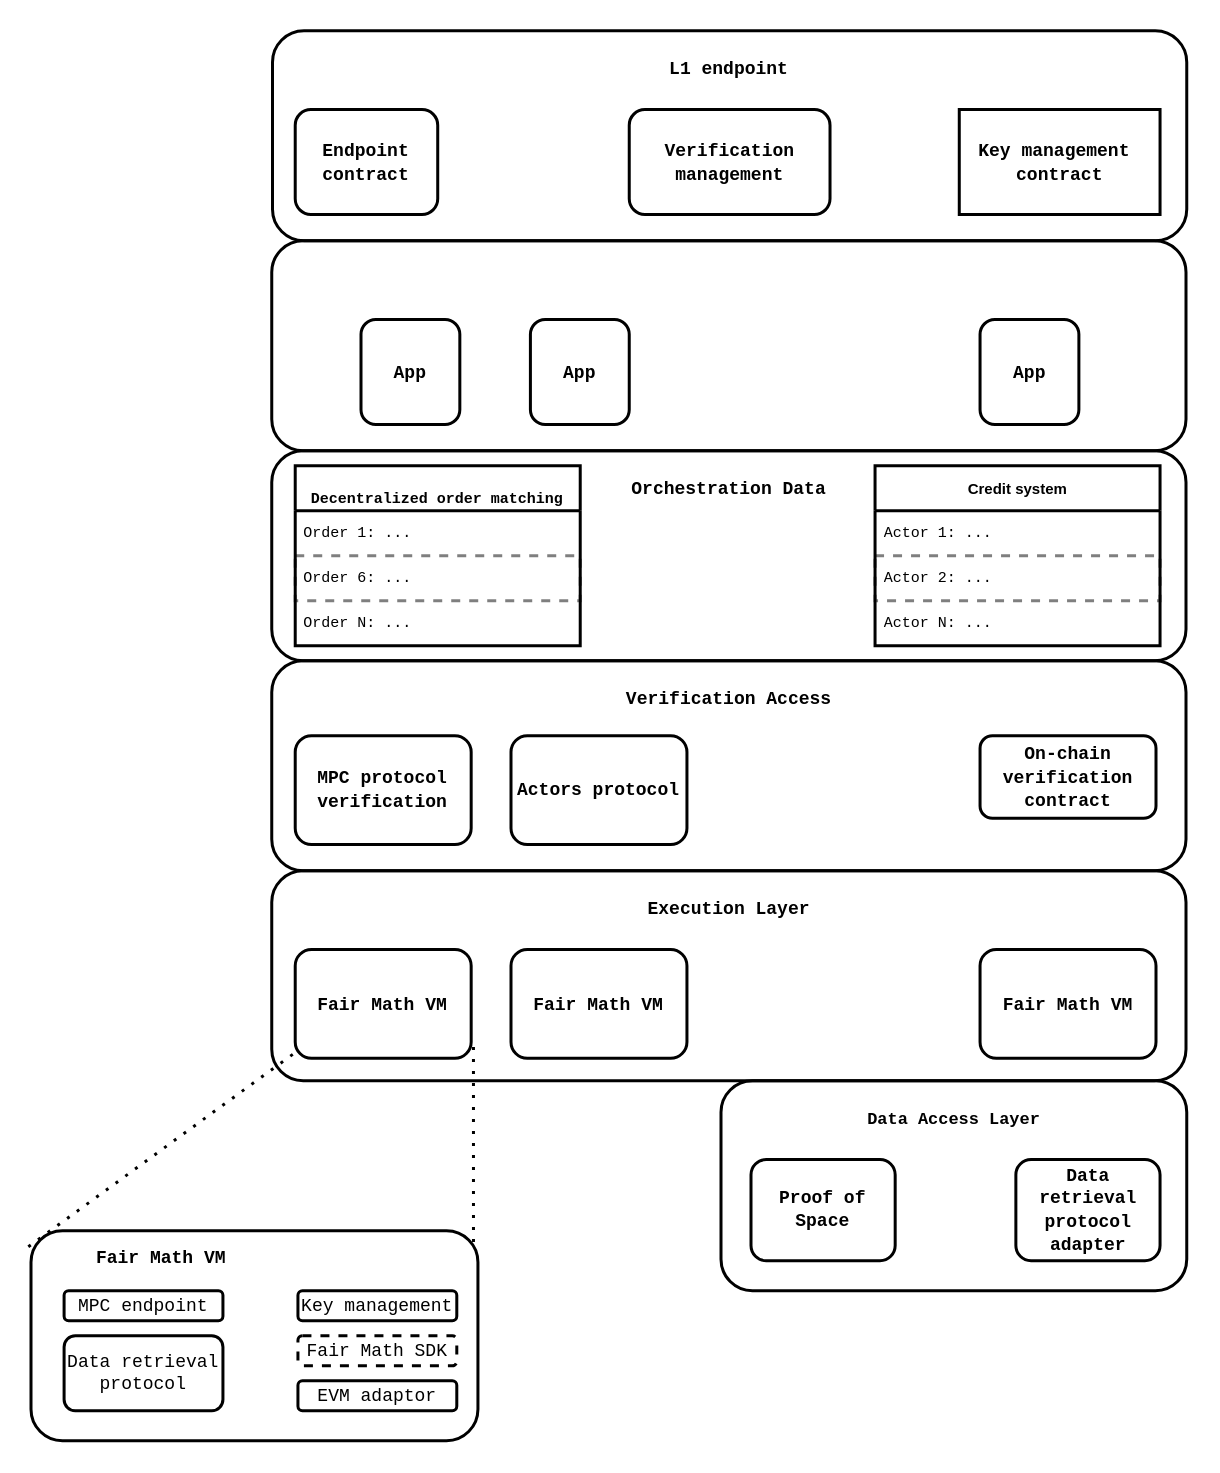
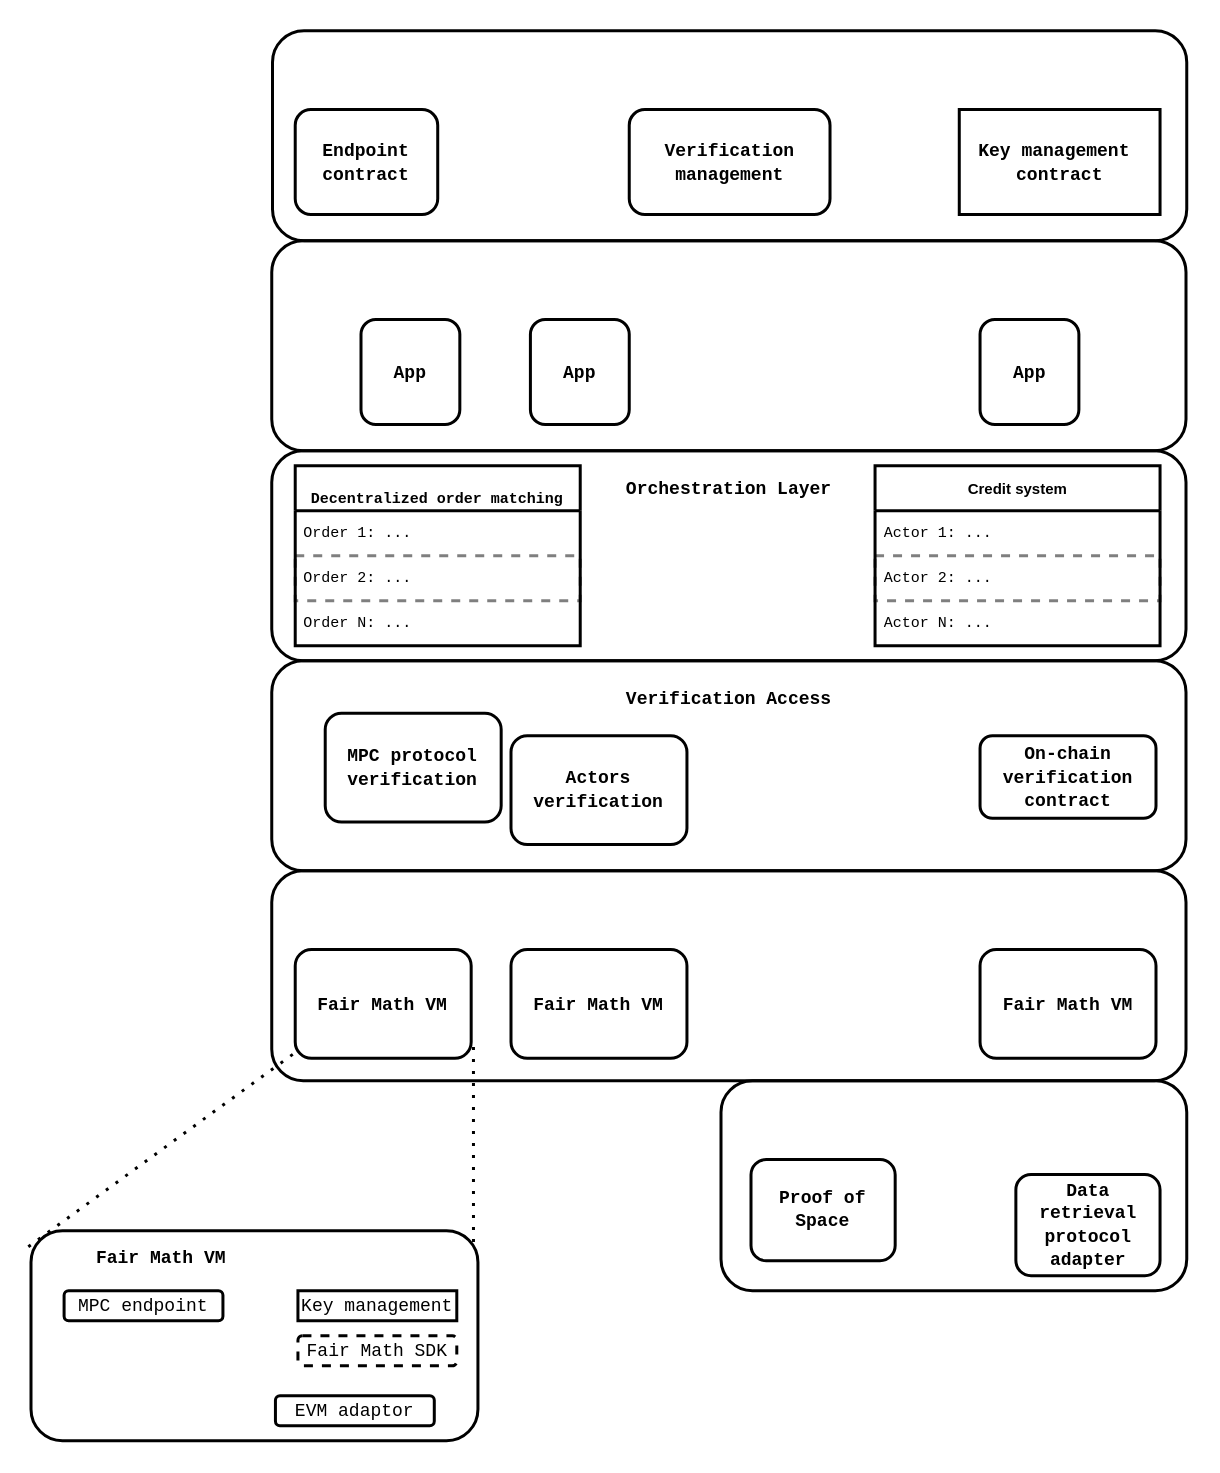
- <mxCell id="30" value="L1 endpoint" style="text;html=1;align=center;verticalAlign=middle;whiteSpace=wrap;rounded=0;fontFamily=Courier New;fontStyle=1;container=0;strokeWidth=2;" vertex="1" parent="1"><mxGeometry x="399.267" y="20" width="172.966" height="52.5" as="geometry" /></mxCell>
- <mxCell id="10" value="Orchestration Data" style="text;html=1;align=center;verticalAlign=middle;whiteSpace=wrap;rounded=0;fontFamily=Courier New;fontStyle=1;container=0;strokeWidth=2;" vertex="1" parent="1"><mxGeometry x="355.937" y="300" width="258.626" height="52.5" as="geometry" /></mxCell>
+ <mxCell id="10" value="Orchestration Layer" style="text;html=1;align=center;verticalAlign=middle;whiteSpace=wrap;rounded=0;fontFamily=Courier New;fontStyle=1;container=0;strokeWidth=2;" vertex="1" parent="1"><mxGeometry x="355.937" y="300" width="258.626" height="52.5" as="geometry" /></mxCell>
- <mxCell id="5" value="Order 6: ..." style="text;strokeColor=default;fillColor=none;align=left;verticalAlign=middle;spacingLeft=4;spacingRight=4;overflow=hidden;points=[[0,0.5],[1,0.5]];portConstraint=eastwest;rotatable=0;whiteSpace=wrap;html=1;fontSize=10;dashed=1;opacity=50;fontFamily=Courier New;strokeWidth=2;" vertex="1" parent="3"><mxGeometry y="60" width="190" height="30" as="geometry" /></mxCell>
+ <mxCell id="5" value="Order 2: ..." style="text;strokeColor=default;fillColor=none;align=left;verticalAlign=middle;spacingLeft=4;spacingRight=4;overflow=hidden;points=[[0,0.5],[1,0.5]];portConstraint=eastwest;rotatable=0;whiteSpace=wrap;html=1;fontSize=10;dashed=1;opacity=50;fontFamily=Courier New;strokeWidth=2;" vertex="1" parent="3"><mxGeometry y="60" width="190" height="30" as="geometry" /></mxCell>
- <mxCell id="21" value="&lt;font face=&quot;Courier New&quot;&gt;MPC protocol verification&lt;br&gt;&lt;/font&gt;" style="rounded=1;whiteSpace=wrap;html=1;fontStyle=1;fillColor=none;strokeWidth=2;" vertex="1" parent="1"><mxGeometry x="196.15" y="490" width="117.3" height="72.5" as="geometry" /></mxCell>
+ <mxCell id="21" value="&lt;font face=&quot;Courier New&quot;&gt;MPC protocol verification&lt;br&gt;&lt;/font&gt;" style="rounded=1;whiteSpace=wrap;html=1;fontStyle=1;fillColor=none;strokeWidth=2;" vertex="1" parent="1"><mxGeometry x="216.15" y="475" width="117.3" height="72.5" as="geometry" /></mxCell>
- <mxCell id="22" value="&lt;font face=&quot;Courier New&quot;&gt;Actors protocol&lt;br&gt;&lt;/font&gt;" style="rounded=1;whiteSpace=wrap;html=1;fontStyle=1;fillColor=none;strokeWidth=2;" vertex="1" parent="1"><mxGeometry x="340" y="490" width="117.3" height="72.5" as="geometry" /></mxCell>
+ <mxCell id="22" value="&lt;font face=&quot;Courier New&quot;&gt;Actors verification&lt;br&gt;&lt;/font&gt;" style="rounded=1;whiteSpace=wrap;html=1;fontStyle=1;fillColor=none;strokeWidth=2;" vertex="1" parent="1"><mxGeometry x="340" y="490" width="117.3" height="72.5" as="geometry" /></mxCell>
- <mxCell id="14" value="Execution Layer" style="text;html=1;align=center;verticalAlign=middle;whiteSpace=wrap;rounded=0;fontFamily=Courier New;fontStyle=1;container=0;strokeWidth=2;" vertex="1" parent="1"><mxGeometry x="355.937" y="580" width="258.626" height="52.5" as="geometry" /></mxCell>
- <mxCell id="34" value="&lt;span style=&quot;left: 221.149px; top: 553.992px; font-size: 11.297px; transform: scaleX(1.111);&quot; role=&quot;presentation&quot; dir=&quot;ltr&quot;&gt;Data Access Layer&lt;/span&gt;" style="text;html=1;align=center;verticalAlign=middle;whiteSpace=wrap;rounded=0;fontFamily=Courier New;fontStyle=1;container=0;strokeWidth=2;" vertex="1" parent="1"><mxGeometry x="505.937" y="720" width="258.626" height="52.5" as="geometry" /></mxCell>
- <mxCell id="36" value="&lt;font face=&quot;Courier New&quot;&gt;Data retrieval protocol adapter&lt;br&gt;&lt;/font&gt;" style="rounded=1;whiteSpace=wrap;html=1;fontStyle=1;fillColor=none;strokeWidth=2;" vertex="1" parent="1"><mxGeometry x="676.58" y="772.5" width="96.12" height="67.5" as="geometry" /></mxCell>
+ <mxCell id="36" value="&lt;font face=&quot;Courier New&quot;&gt;Data retrieval protocol adapter&lt;br&gt;&lt;/font&gt;" style="rounded=1;whiteSpace=wrap;html=1;fontStyle=1;fillColor=none;strokeWidth=2;" vertex="1" parent="1"><mxGeometry x="676.58" y="782.5" width="96.12" height="67.5" as="geometry" /></mxCell>
- <mxCell id="42" value="&lt;font face=&quot;Courier New&quot;&gt;Key management&lt;br&gt;&lt;/font&gt;" style="rounded=1;whiteSpace=wrap;html=1;container=0;fillColor=none;strokeWidth=2;" vertex="1" parent="1"><mxGeometry x="197.96" y="860" width="105.9" height="20" as="geometry" /></mxCell>
+ <mxCell id="42" value="&lt;font face=&quot;Courier New&quot;&gt;Key management&lt;br&gt;&lt;/font&gt;" style="whiteSpace=wrap;html=1;container=0;fillColor=none;strokeWidth=2;rounded=0;" vertex="1" parent="1"><mxGeometry x="197.96" y="860" width="105.9" height="20" as="geometry" /></mxCell>
- <mxCell id="40" value="Data retrieval protocol" style="rounded=1;whiteSpace=wrap;html=1;fontFamily=Courier New;container=0;fillColor=none;strokeWidth=2;" vertex="1" parent="1"><mxGeometry x="42.06" y="890" width="105.9" height="50" as="geometry" /></mxCell>
- <mxCell id="43" value="&lt;font face=&quot;Courier New&quot;&gt;EVM adaptor&lt;br&gt;&lt;/font&gt;" style="rounded=1;whiteSpace=wrap;html=1;container=0;fillColor=none;strokeWidth=2;" vertex="1" parent="1"><mxGeometry x="197.96" y="920" width="105.9" height="20" as="geometry" /></mxCell>
+ <mxCell id="43" value="&lt;font face=&quot;Courier New&quot;&gt;EVM adaptor&lt;br&gt;&lt;/font&gt;" style="rounded=1;whiteSpace=wrap;html=1;container=0;fillColor=none;strokeWidth=2;" vertex="1" parent="1"><mxGeometry x="182.96" y="930" width="105.9" height="20" as="geometry" /></mxCell>
